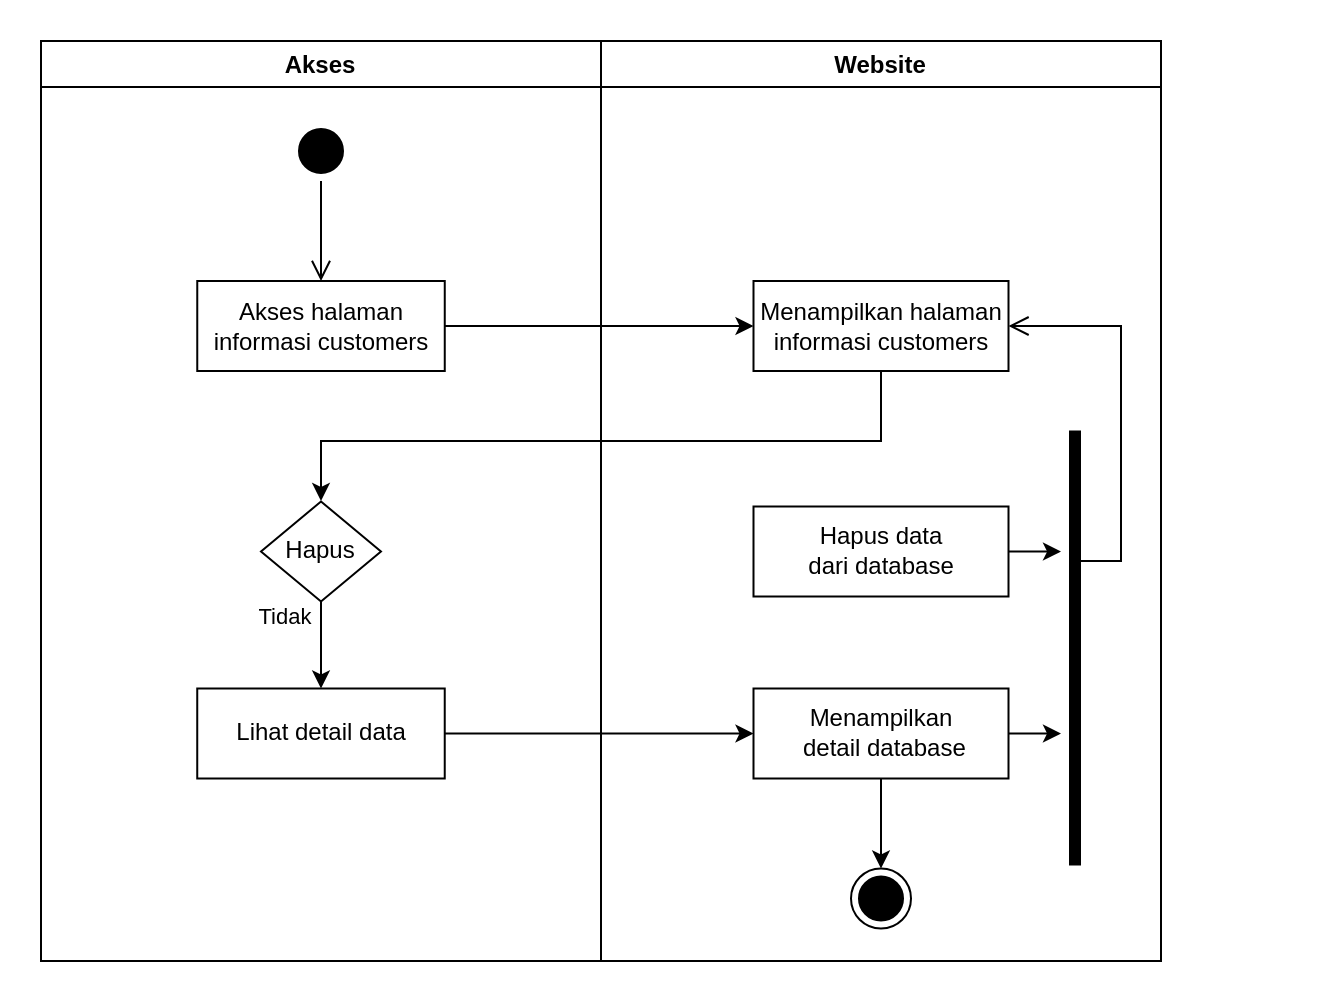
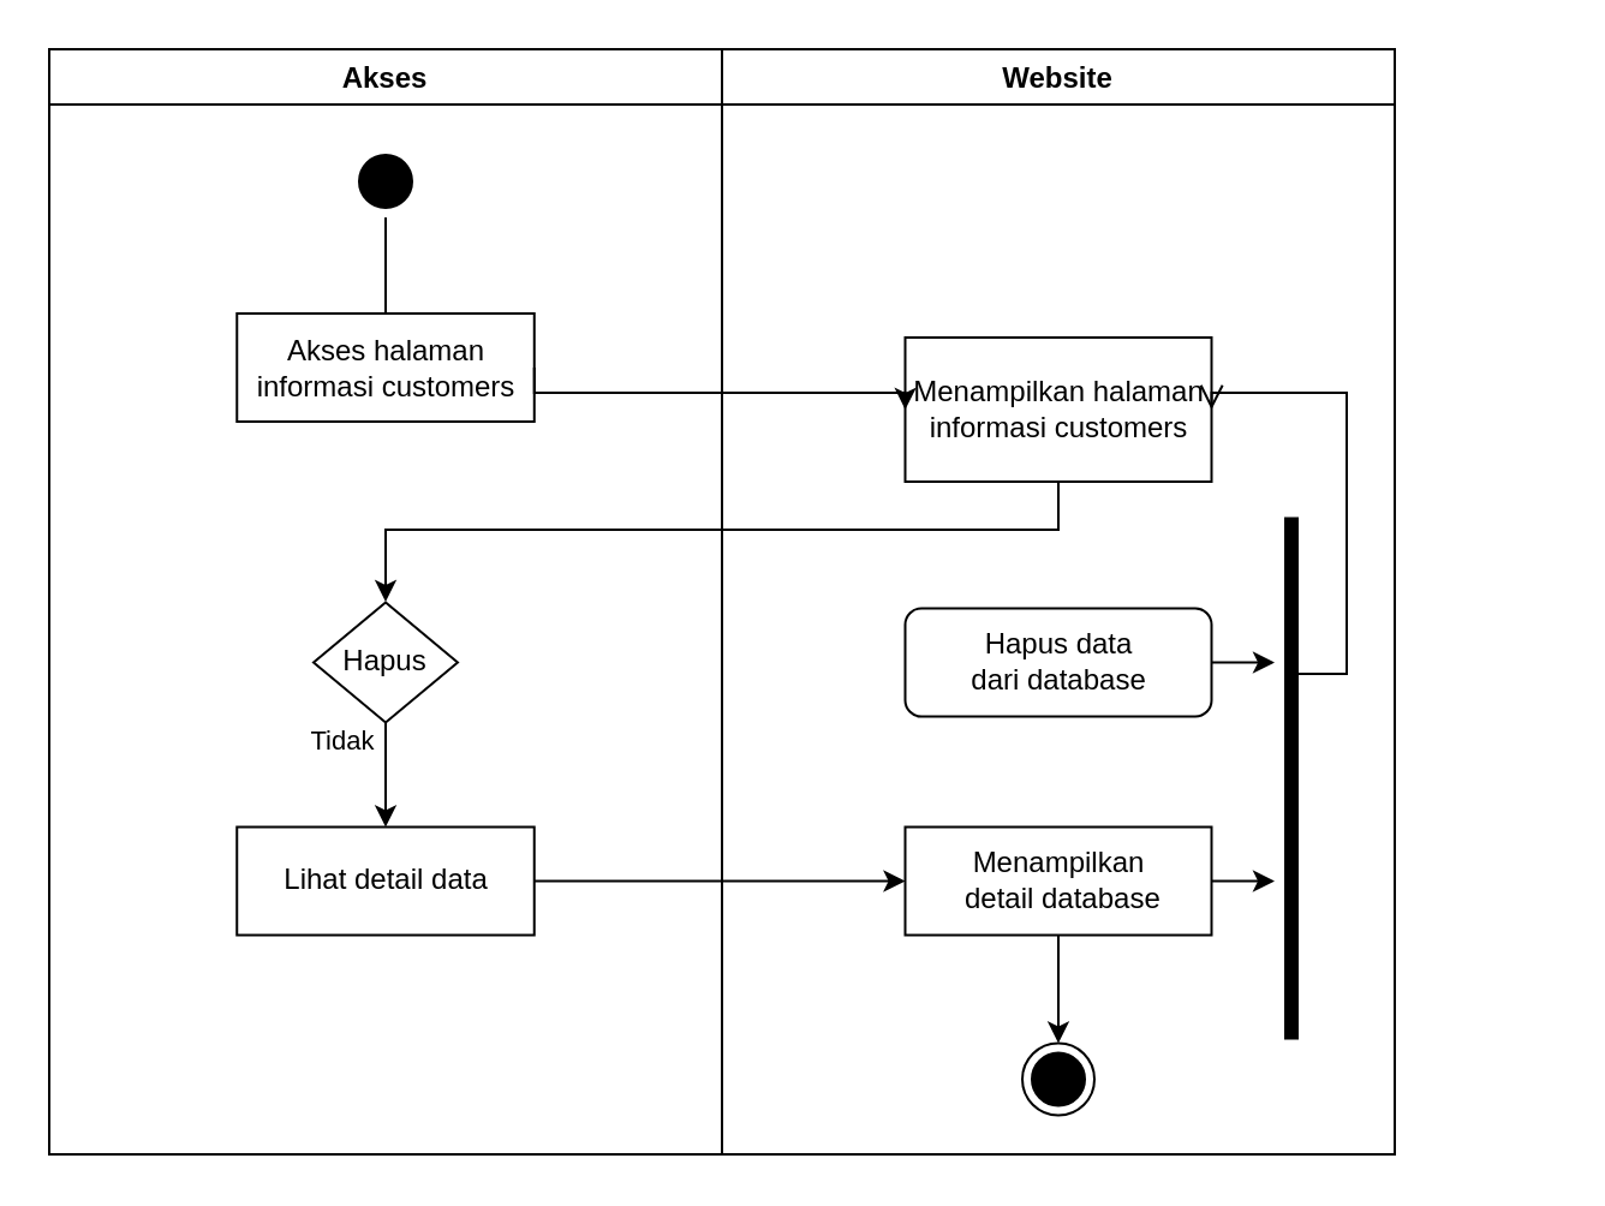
- <mxCell id="13" value="Akses halaman&lt;br&gt;informasi customers" style="html=1;strokeColor=#000000;fillColor=default;" parent="10" vertex="1"><mxGeometry x="78.13" y="120" width="123.75" height="45" as="geometry" /></mxCell>
+ <mxCell id="13" value="Akses halaman&lt;br&gt;informasi customers" style="html=1;strokeColor=#000000;fillColor=default;" parent="10" vertex="1"><mxGeometry x="78.13" y="110" width="123.75" height="45" as="geometry" /></mxCell>
- <mxCell id="3" value="Menampilkan halaman&lt;br&gt;informasi customers" style="html=1;strokeColor=#000000;fillColor=default;" parent="2" vertex="1"><mxGeometry x="76.25" y="120" width="127.5" height="45" as="geometry" /></mxCell>
+ <mxCell id="3" value="Menampilkan halaman&lt;br&gt;informasi customers" style="html=1;strokeColor=#000000;fillColor=default;" parent="2" vertex="1"><mxGeometry x="76.25" y="120" width="127.5" height="60" as="geometry" /></mxCell>
- <mxCell id="5" value="Hapus data&lt;br&gt;dari database" style="html=1;strokeColor=#000000;fillColor=default;" parent="2" vertex="1"><mxGeometry x="76.25" y="232.75" width="127.5" height="45" as="geometry" /></mxCell>
+ <mxCell id="5" value="Hapus data&lt;br&gt;dari database" style="html=1;strokeColor=#000000;fillColor=default;rounded=1;" parent="2" vertex="1"><mxGeometry x="76.25" y="232.75" width="127.5" height="45" as="geometry" /></mxCell>
